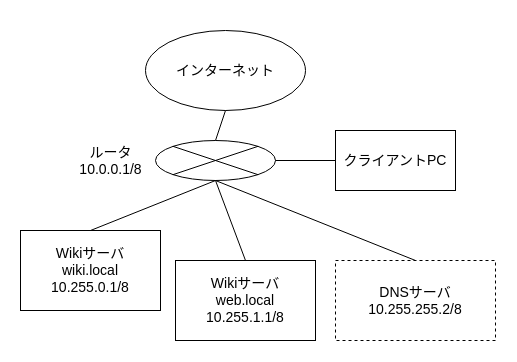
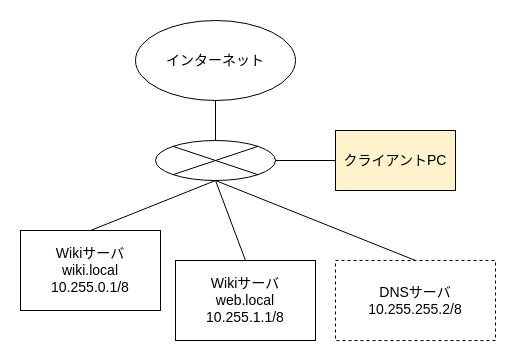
- <mxCell id="3" value="&lt;font style=&quot;font-size: 14px;&quot;&gt;インターネット&lt;/font&gt;" style="ellipse;whiteSpace=wrap;html=1;" vertex="1" parent="1"><mxGeometry x="145" y="30" width="160" height="80" as="geometry" /></mxCell>
+ <mxCell id="3" value="&lt;font style=&quot;font-size: 14px;&quot;&gt;インターネット&lt;/font&gt;" style="ellipse;whiteSpace=wrap;html=1;" vertex="1" parent="1"><mxGeometry x="135" width="160" height="80" as="geometry" y="20" /></mxCell>
- <mxCell id="4" value="ルータ&lt;br&gt;10.0.0.1/8" style="text;html=1;align=center;verticalAlign=middle;resizable=0;points=[];autosize=1;strokeColor=none;fillColor=none;fontSize=14;" vertex="1" parent="1"><mxGeometry x="65" y="135" width="90" height="50" as="geometry" /></mxCell>
- <mxCell id="9" value="クライアントPC" style="rounded=0;whiteSpace=wrap;html=1;fontSize=14;" vertex="1" parent="1"><mxGeometry x="335" y="130" width="120" height="60" as="geometry" /></mxCell>
+ <mxCell id="9" value="クライアントPC" style="rounded=0;whiteSpace=wrap;html=1;fontSize=14;fillColor=#fff2cc;" vertex="1" parent="1"><mxGeometry x="335" y="130" width="120" height="60" as="geometry" /></mxCell>
